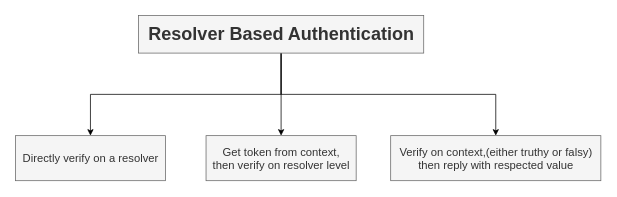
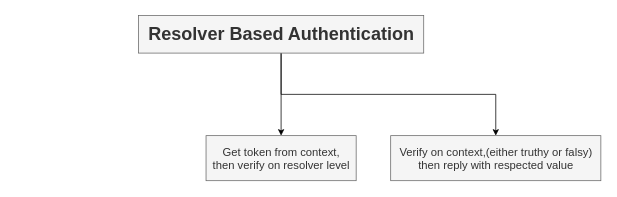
- <mxCell id="3" style="edgeStyle=orthogonalEdgeStyle;rounded=0;orthogonalLoop=1;jettySize=auto;html=1;entryX=0.5;entryY=0;entryDx=0;entryDy=0;strokeColor=#000000;" edge="1" parent="1" source="5" target="6"><mxGeometry relative="1" as="geometry" /></mxCell>
- <mxCell id="6" value="&lt;span style=&quot;font-size: 15px&quot;&gt;Directly verify on a resolver&lt;/span&gt;" style="html=1;fillColor=#f5f5f5;strokeColor=#666666;fontColor=#333333;" vertex="1" parent="1"><mxGeometry x="20" y="180" width="200" height="60" as="geometry" /></mxCell>
